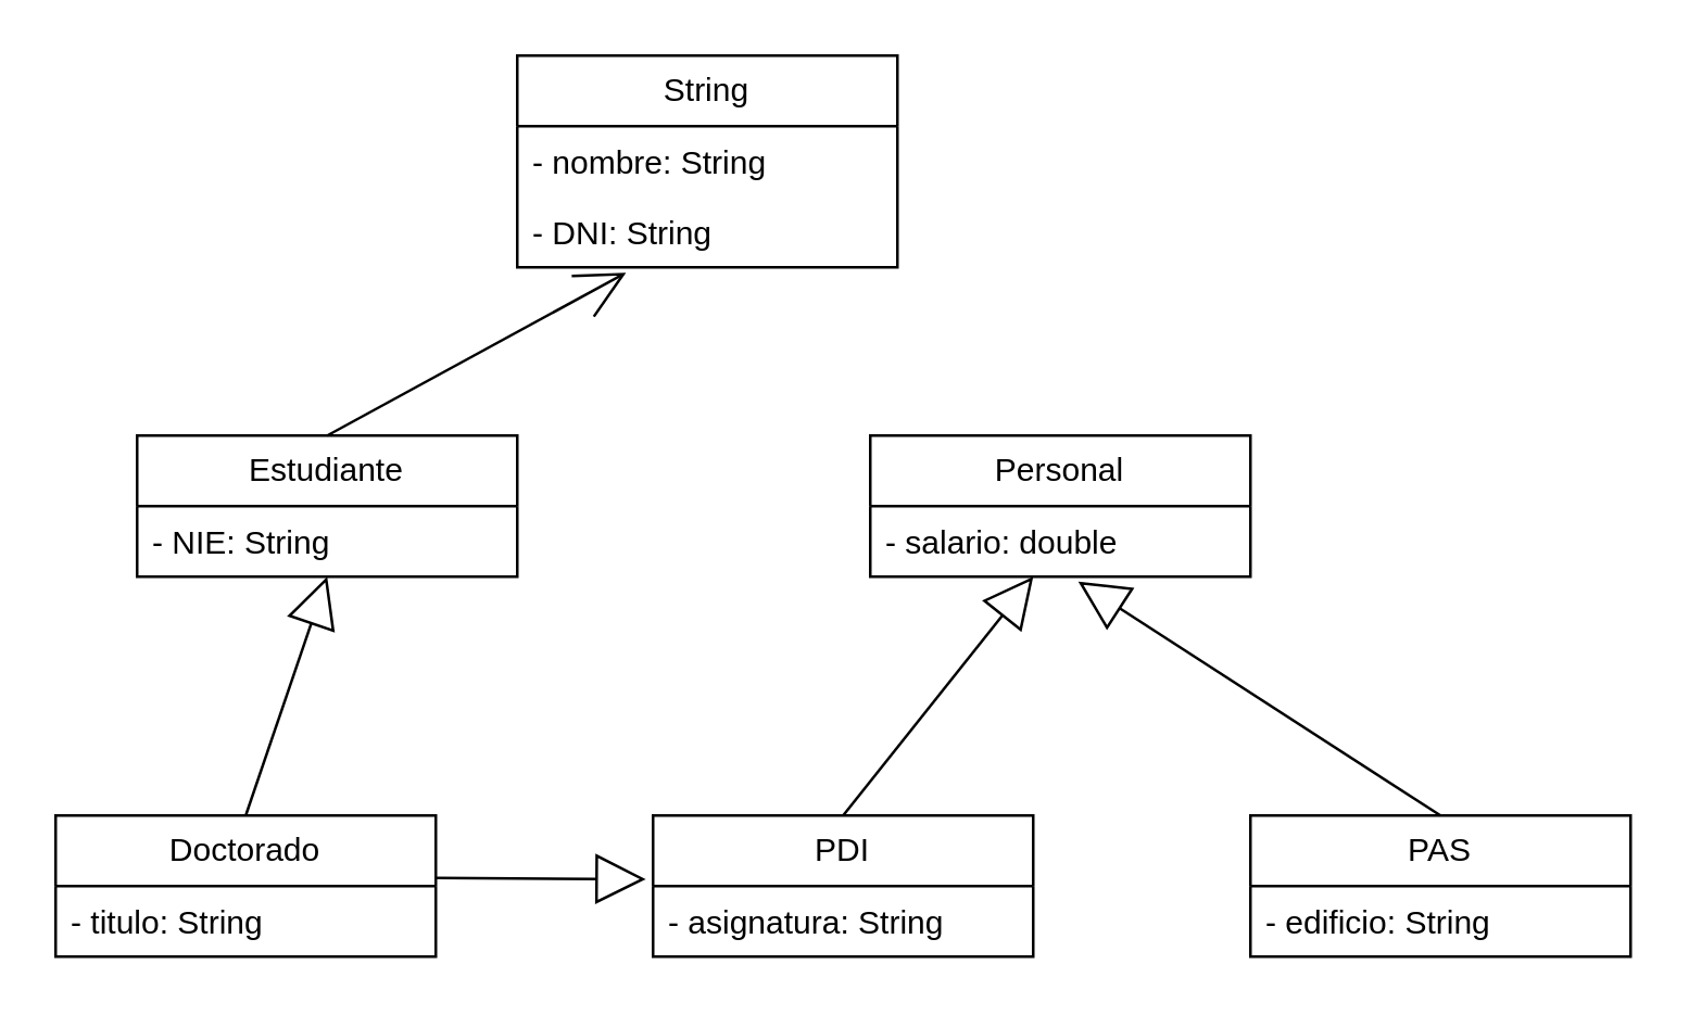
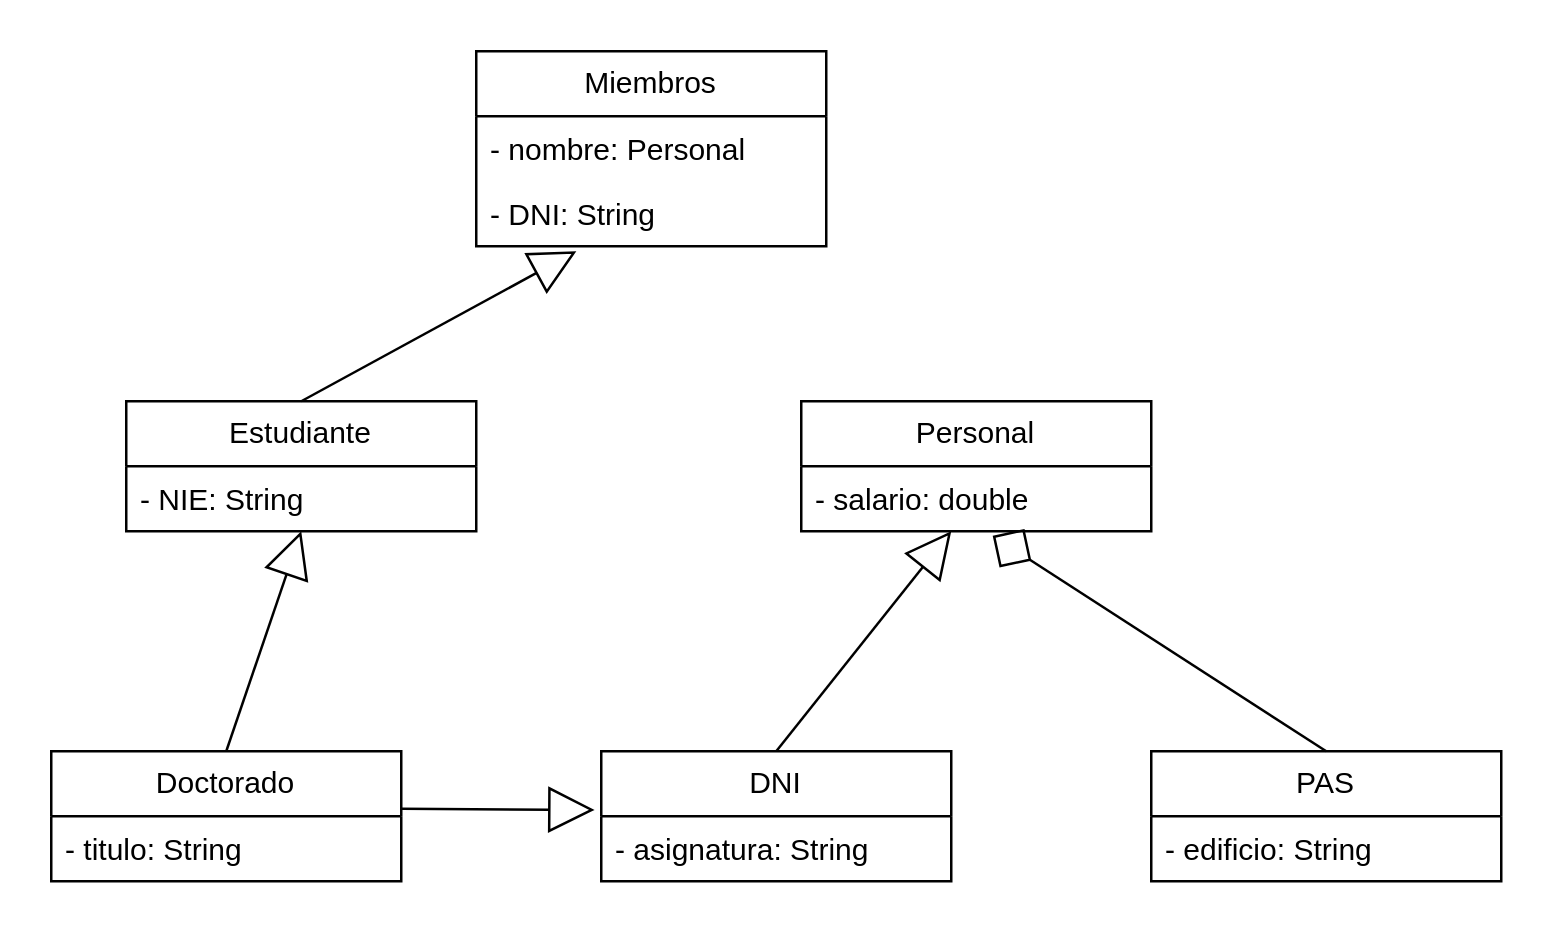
- <mxCell id="2" value="String" style="swimlane;fontStyle=0;childLayout=stackLayout;horizontal=1;startSize=26;fillColor=none;horizontalStack=0;resizeParent=1;resizeParentMax=0;resizeLast=0;collapsible=1;marginBottom=0;whiteSpace=wrap;html=1;" vertex="1" parent="1"><mxGeometry x="190" y="20" width="140" height="78" as="geometry" /></mxCell>
+ <mxCell id="2" value="Miembros" style="swimlane;fontStyle=0;childLayout=stackLayout;horizontal=1;startSize=26;fillColor=none;horizontalStack=0;resizeParent=1;resizeParentMax=0;resizeLast=0;collapsible=1;marginBottom=0;whiteSpace=wrap;html=1;" vertex="1" parent="1"><mxGeometry x="190" y="20" width="140" height="78" as="geometry" /></mxCell>
- <mxCell id="3" value="- nombre: String" style="text;strokeColor=none;fillColor=none;align=left;verticalAlign=top;spacingLeft=4;spacingRight=4;overflow=hidden;rotatable=0;points=[[0,0.5],[1,0.5]];portConstraint=eastwest;whiteSpace=wrap;html=1;" vertex="1" parent="2"><mxGeometry y="26" width="140" height="26" as="geometry" /></mxCell>
+ <mxCell id="3" value="- nombre: Personal" style="text;strokeColor=none;fillColor=none;align=left;verticalAlign=top;spacingLeft=4;spacingRight=4;overflow=hidden;rotatable=0;points=[[0,0.5],[1,0.5]];portConstraint=eastwest;whiteSpace=wrap;html=1;" vertex="1" parent="2"><mxGeometry y="26" width="140" height="26" as="geometry" /></mxCell>
- <mxCell id="15" value="" style="endArrow=open;endSize=16;endFill=0;html=1;rounded=0;entryX=0.286;entryY=1.077;entryDx=0;entryDy=0;entryPerimeter=0;exitX=0.5;exitY=0;exitDx=0;exitDy=0;" edge="1" parent="1" source="5" target="4"><mxGeometry width="160" relative="1" as="geometry"><mxPoint x="230" y="220" as="sourcePoint" /><mxPoint x="390" y="220" as="targetPoint" /></mxGeometry></mxCell>
+ <mxCell id="15" value="" style="endArrow=block;endSize=16;endFill=0;html=1;rounded=0;entryX=0.286;entryY=1.077;entryDx=0;entryDy=0;entryPerimeter=0;exitX=0.5;exitY=0;exitDx=0;exitDy=0;" edge="1" parent="1" source="5" target="4"><mxGeometry width="160" relative="1" as="geometry"><mxPoint x="230" y="220" as="sourcePoint" /><mxPoint x="390" y="220" as="targetPoint" /></mxGeometry></mxCell>
- <mxCell id="17" value="" style="endArrow=block;endSize=16;endFill=0;html=1;rounded=0;entryX=0.547;entryY=1.069;entryDx=0;entryDy=0;entryPerimeter=0;exitX=0.5;exitY=0;exitDx=0;exitDy=0;" edge="1" parent="1" source="11" target="8"><mxGeometry width="160" relative="1" as="geometry"><mxPoint x="150" y="190" as="sourcePoint" /><mxPoint x="260" y="130" as="targetPoint" /></mxGeometry></mxCell>
+ <mxCell id="17" value="" style="endArrow=diamond;endSize=16;endFill=0;html=1;rounded=0;entryX=0.547;entryY=1.069;entryDx=0;entryDy=0;entryPerimeter=0;exitX=0.5;exitY=0;exitDx=0;exitDy=0;" edge="1" parent="1" source="11" target="8"><mxGeometry width="160" relative="1" as="geometry"><mxPoint x="150" y="190" as="sourcePoint" /><mxPoint x="260" y="130" as="targetPoint" /></mxGeometry></mxCell>
- <mxCell id="9" value="PDI" style="swimlane;fontStyle=0;childLayout=stackLayout;horizontal=1;startSize=26;fillColor=none;horizontalStack=0;resizeParent=1;resizeParentMax=0;resizeLast=0;collapsible=1;marginBottom=0;whiteSpace=wrap;html=1;" vertex="1" parent="1"><mxGeometry x="240" y="300" width="140" height="52" as="geometry" /></mxCell>
+ <mxCell id="9" value="DNI" style="swimlane;fontStyle=0;childLayout=stackLayout;horizontal=1;startSize=26;fillColor=none;horizontalStack=0;resizeParent=1;resizeParentMax=0;resizeLast=0;collapsible=1;marginBottom=0;whiteSpace=wrap;html=1;" vertex="1" parent="1"><mxGeometry x="240" y="300" width="140" height="52" as="geometry" /></mxCell>
